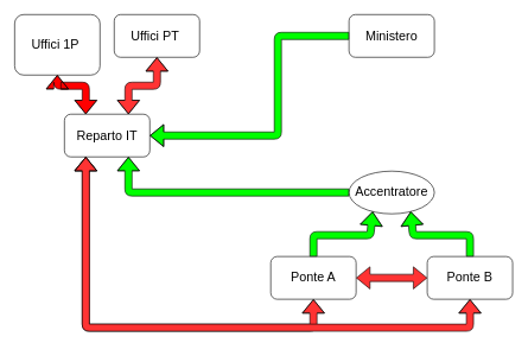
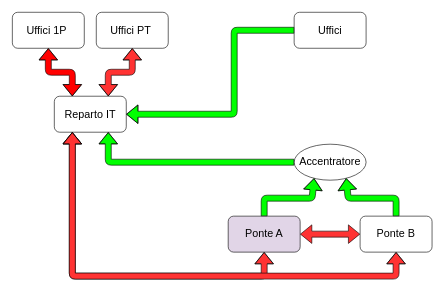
- <mxCell id="8" value="&lt;font style=&quot;font-size: 18px&quot;&gt;Ministero&lt;/font&gt;" style="rounded=1;whiteSpace=wrap;html=1;" vertex="1" parent="1"><mxGeometry x="490" y="20" width="120" height="60" as="geometry" /></mxCell>
+ <mxCell id="8" value="&lt;font style=&quot;font-size: 18px&quot;&gt;Uffici&lt;/font&gt;" style="rounded=1;whiteSpace=wrap;html=1;" vertex="1" parent="1"><mxGeometry x="490" y="20" width="120" height="60" as="geometry" /></mxCell>
- <mxCell id="2" value="&lt;font style=&quot;font-size: 18px&quot;&gt;Uffici 1P&amp;nbsp;&lt;/font&gt;" style="rounded=1;whiteSpace=wrap;html=1;" vertex="1" parent="1"><mxGeometry x="20" y="20" width="120" height="85" as="geometry" /></mxCell>
+ <mxCell id="2" value="&lt;font style=&quot;font-size: 18px&quot;&gt;Uffici 1P&amp;nbsp;&lt;/font&gt;" style="rounded=1;whiteSpace=wrap;html=1;" vertex="1" parent="1"><mxGeometry x="20" y="20" width="120" height="60" as="geometry" /></mxCell>
- <mxCell id="6" value="&lt;font style=&quot;font-size: 18px&quot;&gt;Ponte A&lt;/font&gt;" style="rounded=1;whiteSpace=wrap;html=1;" vertex="1" parent="1"><mxGeometry x="380" y="360" width="120" height="60" as="geometry" /></mxCell>
+ <mxCell id="6" value="&lt;font style=&quot;font-size: 18px&quot;&gt;Ponte A&lt;/font&gt;" style="rounded=1;whiteSpace=wrap;html=1;fillColor=#e1d5e7;" vertex="1" parent="1"><mxGeometry x="380" y="360" width="120" height="60" as="geometry" /></mxCell>
